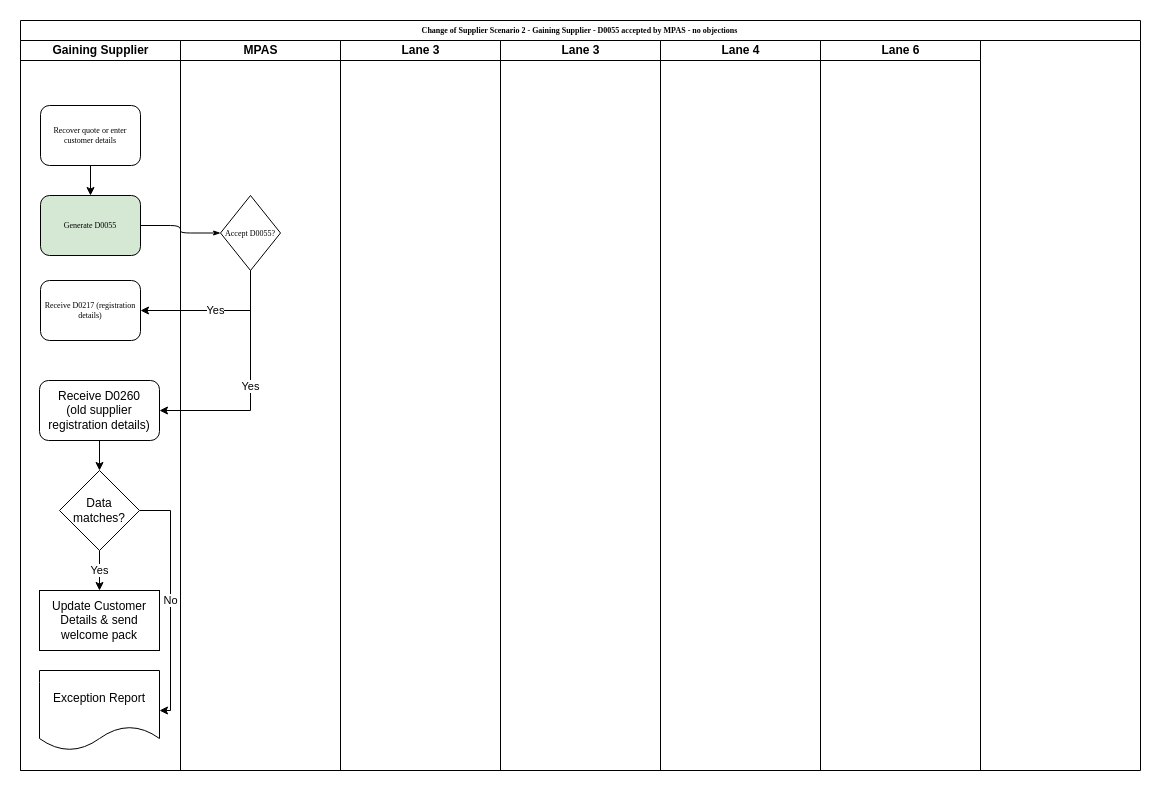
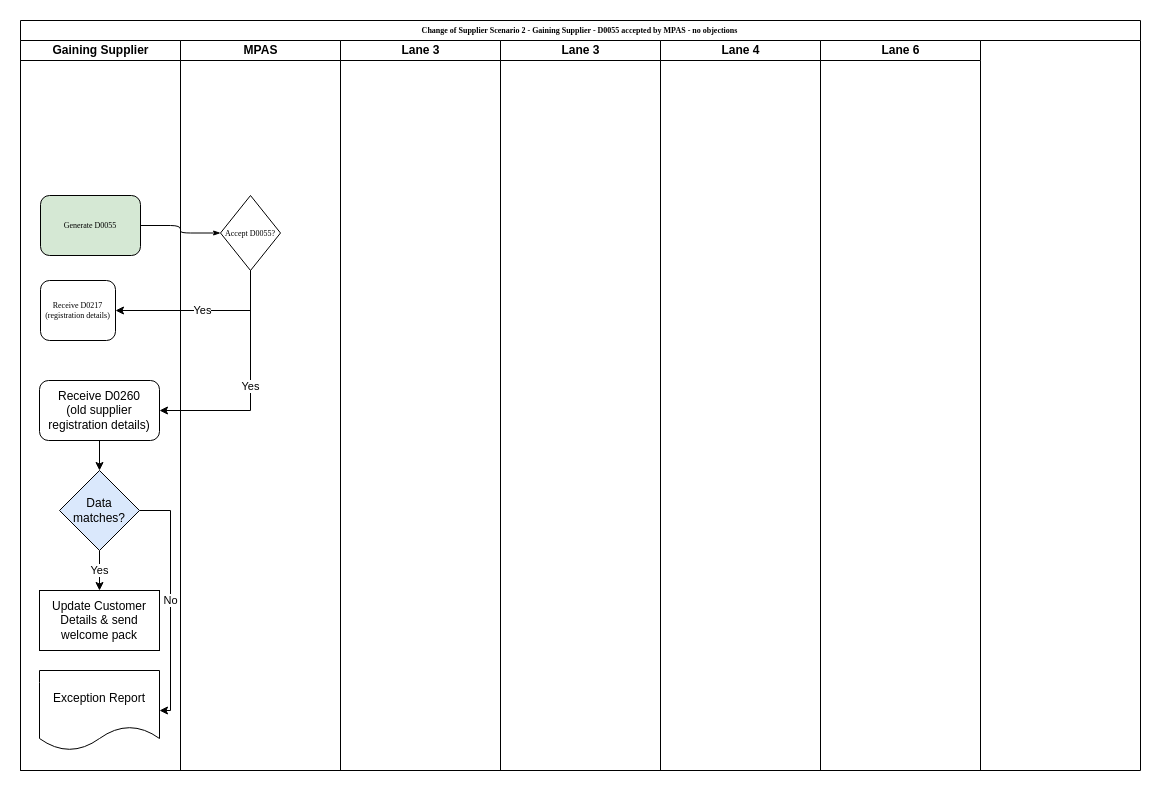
- <mxCell id="5" value="Recover quote or enter customer details" style="rounded=1;whiteSpace=wrap;html=1;shadow=0;labelBackgroundColor=none;strokeColor=#000000;strokeWidth=1;fillColor=#ffffff;fontFamily=Verdana;fontSize=8;fontColor=#000000;align=center;" parent="3" vertex="1"><mxGeometry x="20" y="65" width="100" height="60" as="geometry" /></mxCell>
- <mxCell id="4" style="edgeStyle=orthogonalEdgeStyle;rounded=0;orthogonalLoop=1;jettySize=auto;html=1;exitX=0.5;exitY=1;exitDx=0;exitDy=0;entryX=0.5;entryY=0;entryDx=0;entryDy=0;" parent="3" source="5" target="6" edge="1"><mxGeometry relative="1" as="geometry" /></mxCell>
- <mxCell id="7" value="Receive D0217 (registration details)" style="rounded=1;whiteSpace=wrap;html=1;shadow=0;labelBackgroundColor=none;strokeColor=#000000;strokeWidth=1;fillColor=#ffffff;fontFamily=Verdana;fontSize=8;fontColor=#000000;align=center;" parent="3" vertex="1"><mxGeometry x="20" y="240" width="100" height="60" as="geometry" /></mxCell>
+ <mxCell id="7" value="Receive D0217 (registration details)" style="rounded=1;whiteSpace=wrap;html=1;shadow=0;labelBackgroundColor=none;strokeColor=#000000;strokeWidth=1;fillColor=#ffffff;fontFamily=Verdana;fontSize=8;fontColor=#000000;align=center;" parent="3" vertex="1"><mxGeometry x="20" y="240" width="75" height="60" as="geometry" /></mxCell>
- <mxCell id="12" value="Data matches?" style="rhombus;whiteSpace=wrap;html=1;" vertex="1" parent="3"><mxGeometry x="39" y="430" width="80" height="80" as="geometry" /></mxCell>
+ <mxCell id="12" value="Data matches?" style="rhombus;whiteSpace=wrap;html=1;fillColor=#dae8fc;" vertex="1" parent="3"><mxGeometry x="39" y="430" width="80" height="80" as="geometry" /></mxCell>
